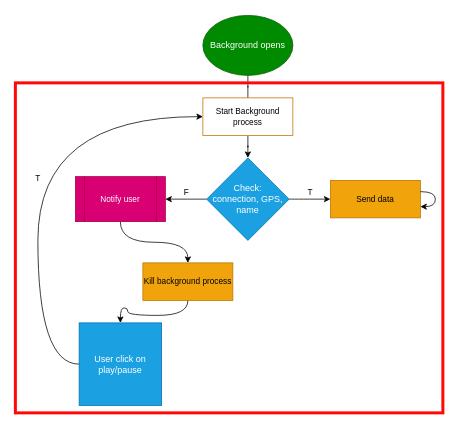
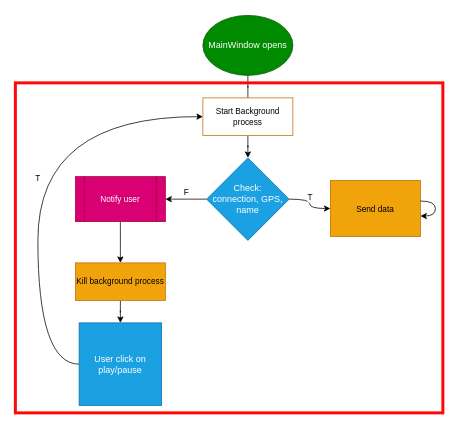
- <mxCell id="3" value="Background opens" style="ellipse;whiteSpace=wrap;html=1;fillColor=#008a00;fontColor=#ffffff;strokeColor=#005700;" parent="1" vertex="1"><mxGeometry x="270" y="20" width="120" height="80" as="geometry" /></mxCell>
+ <mxCell id="3" value="MainWindow opens" style="ellipse;whiteSpace=wrap;html=1;fillColor=#008a00;fontColor=#ffffff;strokeColor=#005700;" parent="1" vertex="1"><mxGeometry x="270" y="20" width="120" height="80" as="geometry" /></mxCell>
- <mxCell id="13" value="Send data" style="rounded=0;whiteSpace=wrap;html=1;strokeColor=#BD7000;fontFamily=Helvetica;fontSize=11;fontColor=#000000;fillColor=#f0a30a;" vertex="1" parent="1"><mxGeometry x="440" y="240" width="120" height="50" as="geometry" /></mxCell>
+ <mxCell id="13" value="Send data" style="rounded=0;whiteSpace=wrap;html=1;strokeColor=#BD7000;fontFamily=Helvetica;fontSize=11;fontColor=#000000;fillColor=#f0a30a;" vertex="1" parent="1"><mxGeometry x="440" y="240" width="120" height="75" as="geometry" /></mxCell>
- <mxCell id="12" value="Kill background process" style="rounded=0;whiteSpace=wrap;html=1;strokeColor=#BD7000;fontFamily=Helvetica;fontSize=11;fontColor=#000000;fillColor=#f0a30a;" vertex="1" parent="1"><mxGeometry x="190" y="350" width="120" height="50" as="geometry" /></mxCell>
+ <mxCell id="12" value="Kill background process" style="rounded=0;whiteSpace=wrap;html=1;strokeColor=#BD7000;fontFamily=Helvetica;fontSize=11;fontColor=#000000;fillColor=#f0a30a;" vertex="1" parent="1"><mxGeometry x="100" y="350" width="120" height="50" as="geometry" /></mxCell>
